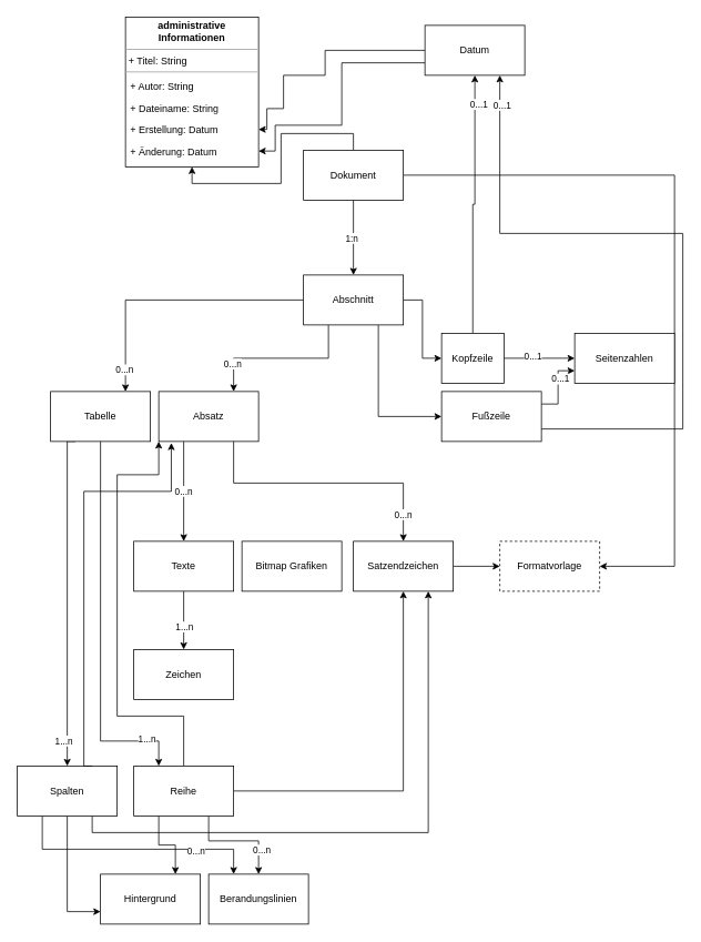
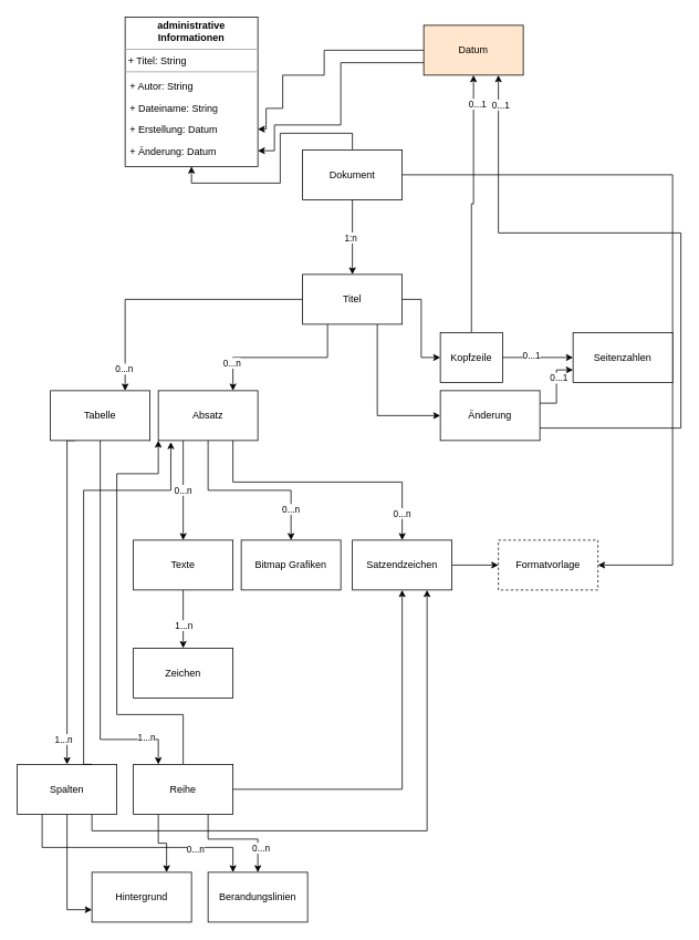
- <mxCell id="65" value="Datum" style="whiteSpace=wrap;html=1;" vertex="1" parent="1"><mxGeometry x="510" y="30" width="120" height="60" as="geometry" /></mxCell>
+ <mxCell id="65" value="Datum" style="whiteSpace=wrap;html=1;fillColor=#ffe6cc;" vertex="1" parent="1"><mxGeometry x="510" y="30" width="120" height="60" as="geometry" /></mxCell>
- <mxCell id="36" value="Abschnitt" style="rounded=0;whiteSpace=wrap;html=1;" vertex="1" parent="1"><mxGeometry x="364" y="330" width="120" height="60" as="geometry" /></mxCell>
+ <mxCell id="36" value="Titel" style="rounded=0;whiteSpace=wrap;html=1;" vertex="1" parent="1"><mxGeometry x="364" y="330" width="120" height="60" as="geometry" /></mxCell>
- <mxCell id="8" value="Fußzeile" style="rounded=0;whiteSpace=wrap;html=1;" vertex="1" parent="1"><mxGeometry x="530" y="470" width="120" height="60" as="geometry" /></mxCell>
+ <mxCell id="8" value="Änderung" style="rounded=0;whiteSpace=wrap;html=1;" vertex="1" parent="1"><mxGeometry x="530" y="470" width="120" height="60" as="geometry" /></mxCell>
+ <mxCell id="10" style="edgeStyle=orthogonalEdgeStyle;rounded=0;orthogonalLoop=1;jettySize=auto;html=1;exitX=0.5;exitY=1;exitDx=0;exitDy=0;" edge="1" parent="1" source="14" target="41"><mxGeometry relative="1" as="geometry" /></mxCell>
+ <mxCell id="11" value="0...n" style="edgeLabel;html=1;align=center;verticalAlign=middle;resizable=0;points=[];" vertex="1" connectable="0" parent="10"><mxGeometry x="0.665" y="-1" relative="1" as="geometry"><mxPoint y="-1" as="offset" /></mxGeometry></mxCell>
- <mxCell id="56" value="Hintergrund" style="whiteSpace=wrap;html=1;" vertex="1" parent="1"><mxGeometry x="120" y="1050" width="120" height="60" as="geometry" /></mxCell>
+ <mxCell id="56" value="Hintergrund" style="whiteSpace=wrap;html=1;" vertex="1" parent="1"><mxGeometry x="110" y="1050" width="120" height="60" as="geometry" /></mxCell>
